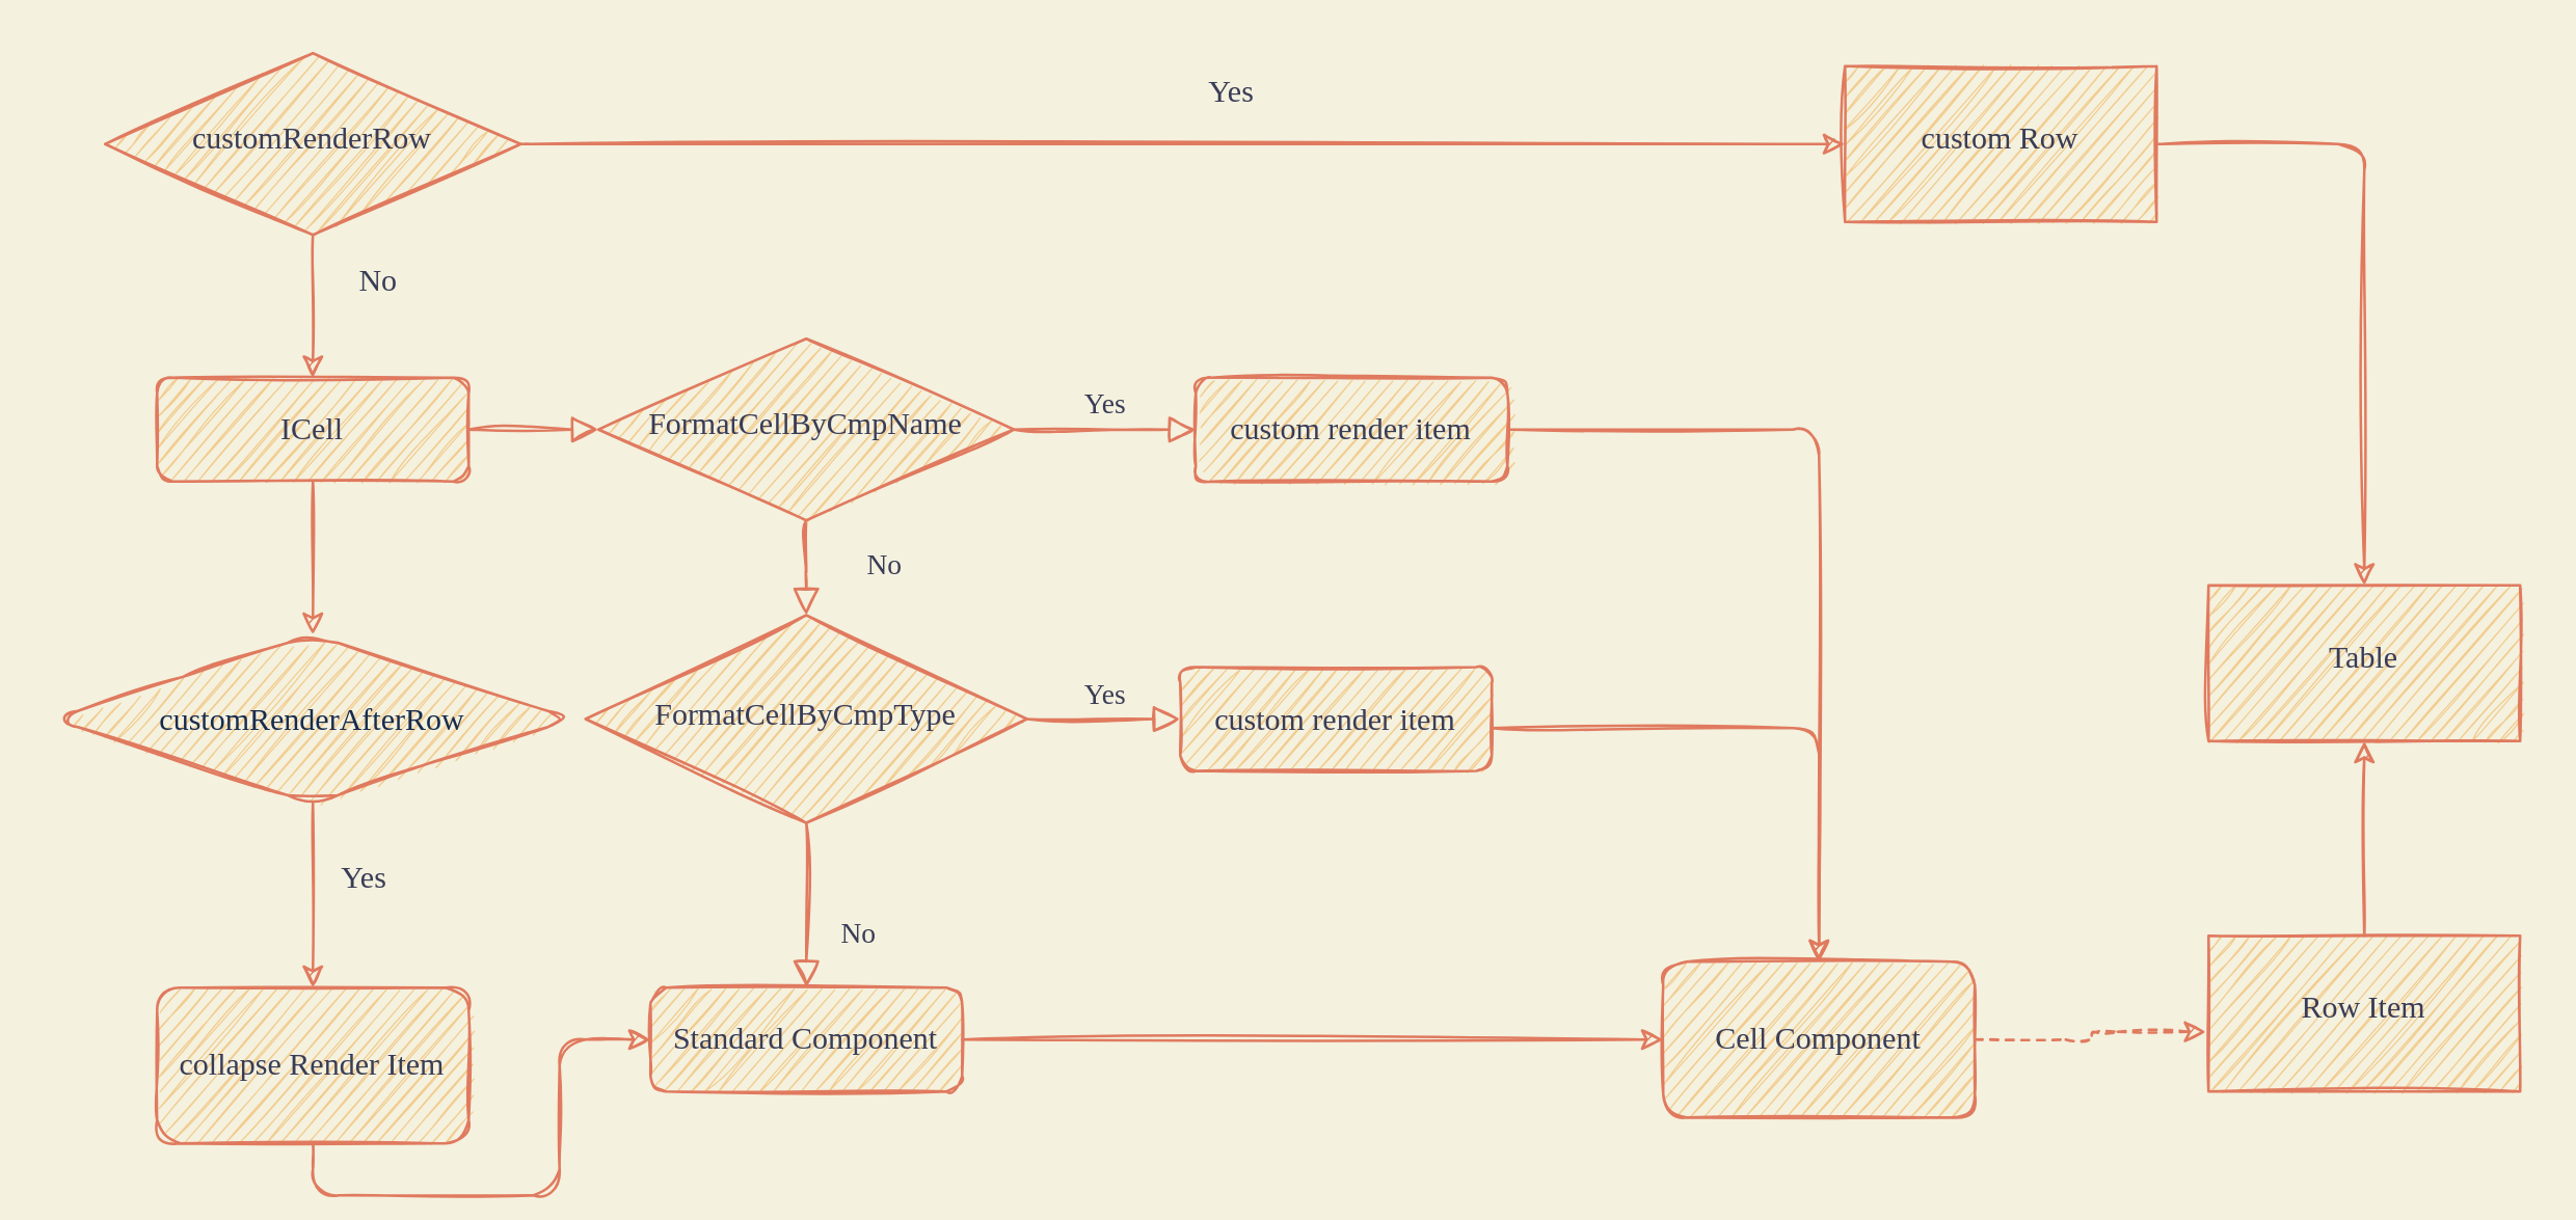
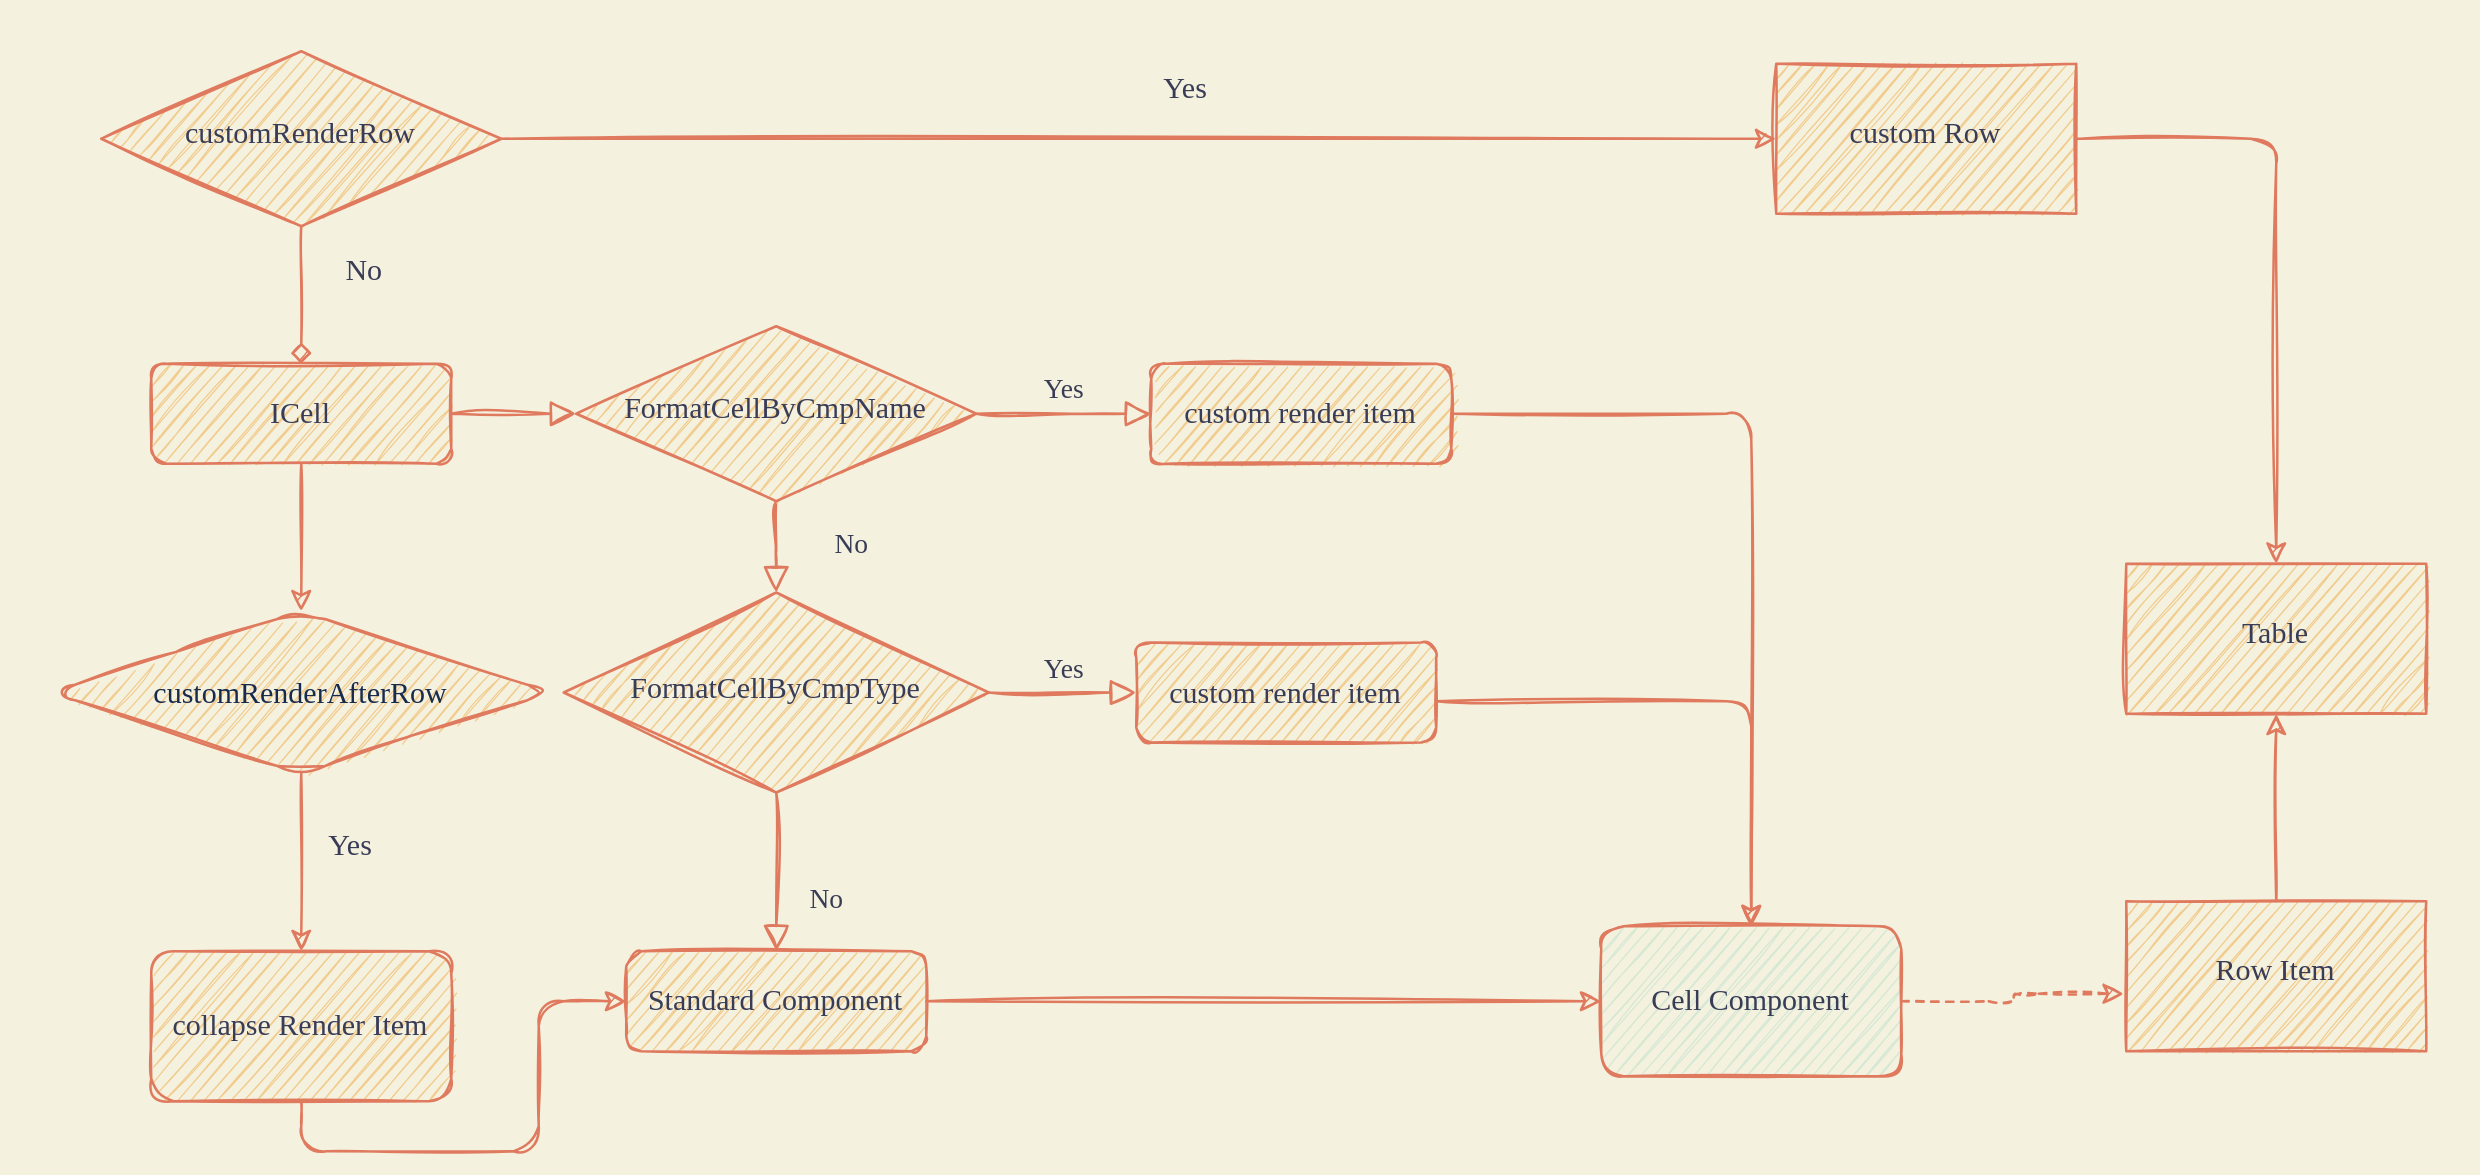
- <mxCell id="19" value="" style="edgeStyle=orthogonalEdgeStyle;curved=0;rounded=1;sketch=1;orthogonalLoop=1;jettySize=auto;html=1;strokeColor=#E07A5F;fillColor=#F2CC8F;fontFamily=Comic Sans MS;fontColor=#393C56;" edge="1" parent="1" source="21" target="4"><mxGeometry relative="1" as="geometry" /></mxCell>
+ <mxCell id="19" value="" style="edgeStyle=orthogonalEdgeStyle;curved=0;rounded=1;sketch=1;orthogonalLoop=1;jettySize=auto;html=1;strokeColor=#E07A5F;fillColor=#F2CC8F;fontFamily=Comic Sans MS;fontColor=#393C56;endArrow=diamond;" edge="1" parent="1" source="21" target="4"><mxGeometry relative="1" as="geometry" /></mxCell>
- <mxCell id="18" value="Cell Component" style="whiteSpace=wrap;html=1;rounded=1;shadow=0;fontFamily=Comic Sans MS;fontColor=#393C56;strokeColor=#E07A5F;strokeWidth=1;fillColor=#F2CC8F;glass=0;sketch=1;" vertex="1" parent="1"><mxGeometry x="640" y="370" width="120" height="60" as="geometry" /></mxCell>
+ <mxCell id="18" value="Cell Component" style="whiteSpace=wrap;html=1;rounded=1;shadow=0;fontFamily=Comic Sans MS;fontColor=#393C56;strokeColor=#E07A5F;strokeWidth=1;fillColor=#d5e8d4;glass=0;sketch=1;" vertex="1" parent="1"><mxGeometry x="640" y="370" width="120" height="60" as="geometry" /></mxCell>
